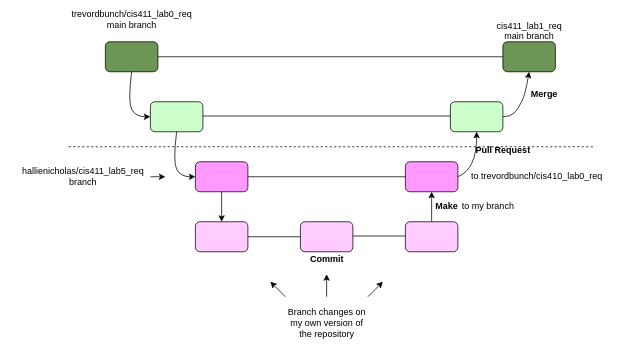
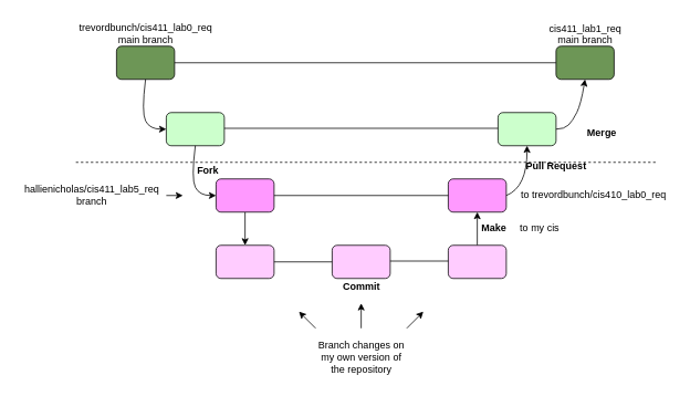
- <mxCell id="28" value="trevordbunch/cis411_lab0_req&lt;br&gt;main branch" style="text;html=1;align=center;verticalAlign=middle;resizable=0;points=[];;autosize=1;" vertex="1" parent="1"><mxGeometry x="85" y="10" width="180" height="30" as="geometry" /></mxCell>
+ <mxCell id="28" value="trevordbunch/cis411_lab0_req&lt;br&gt;main branch" style="text;html=1;align=center;verticalAlign=middle;resizable=0;points=[];;autosize=1;" vertex="1" parent="1"><mxGeometry x="85" y="25" width="180" height="30" as="geometry" /></mxCell>
- <mxCell id="16" value="&lt;b&gt;Merge&lt;/b&gt;" style="text;html=1;align=center;verticalAlign=middle;resizable=0;points=[];;autosize=1;" vertex="1" parent="1"><mxGeometry x="700" y="115" width="50" height="20" as="geometry" /></mxCell>
+ <mxCell id="16" value="&lt;b&gt;Merge&lt;/b&gt;" style="text;html=1;align=center;verticalAlign=middle;resizable=0;points=[];;autosize=1;" vertex="1" parent="1"><mxGeometry x="700" y="150" width="50" height="20" as="geometry" /></mxCell>
+ <mxCell id="23" value="&lt;b&gt;Fork&lt;/b&gt;" style="text;html=1;align=center;verticalAlign=middle;resizable=0;points=[];;autosize=1;" vertex="1" parent="1"><mxGeometry x="230" y="195" width="40" height="20" as="geometry" /></mxCell>
- <mxCell id="36" value="to my branch" style="text;html=1;align=center;verticalAlign=middle;resizable=0;points=[];;autosize=1;" vertex="1" parent="1"><mxGeometry x="610" y="265" width="80" height="20" as="geometry" /></mxCell>
+ <mxCell id="36" value="to my cis" style="text;html=1;align=center;verticalAlign=middle;resizable=0;points=[];;autosize=1;" vertex="1" parent="1"><mxGeometry x="610" y="265" width="80" height="20" as="geometry" /></mxCell>
